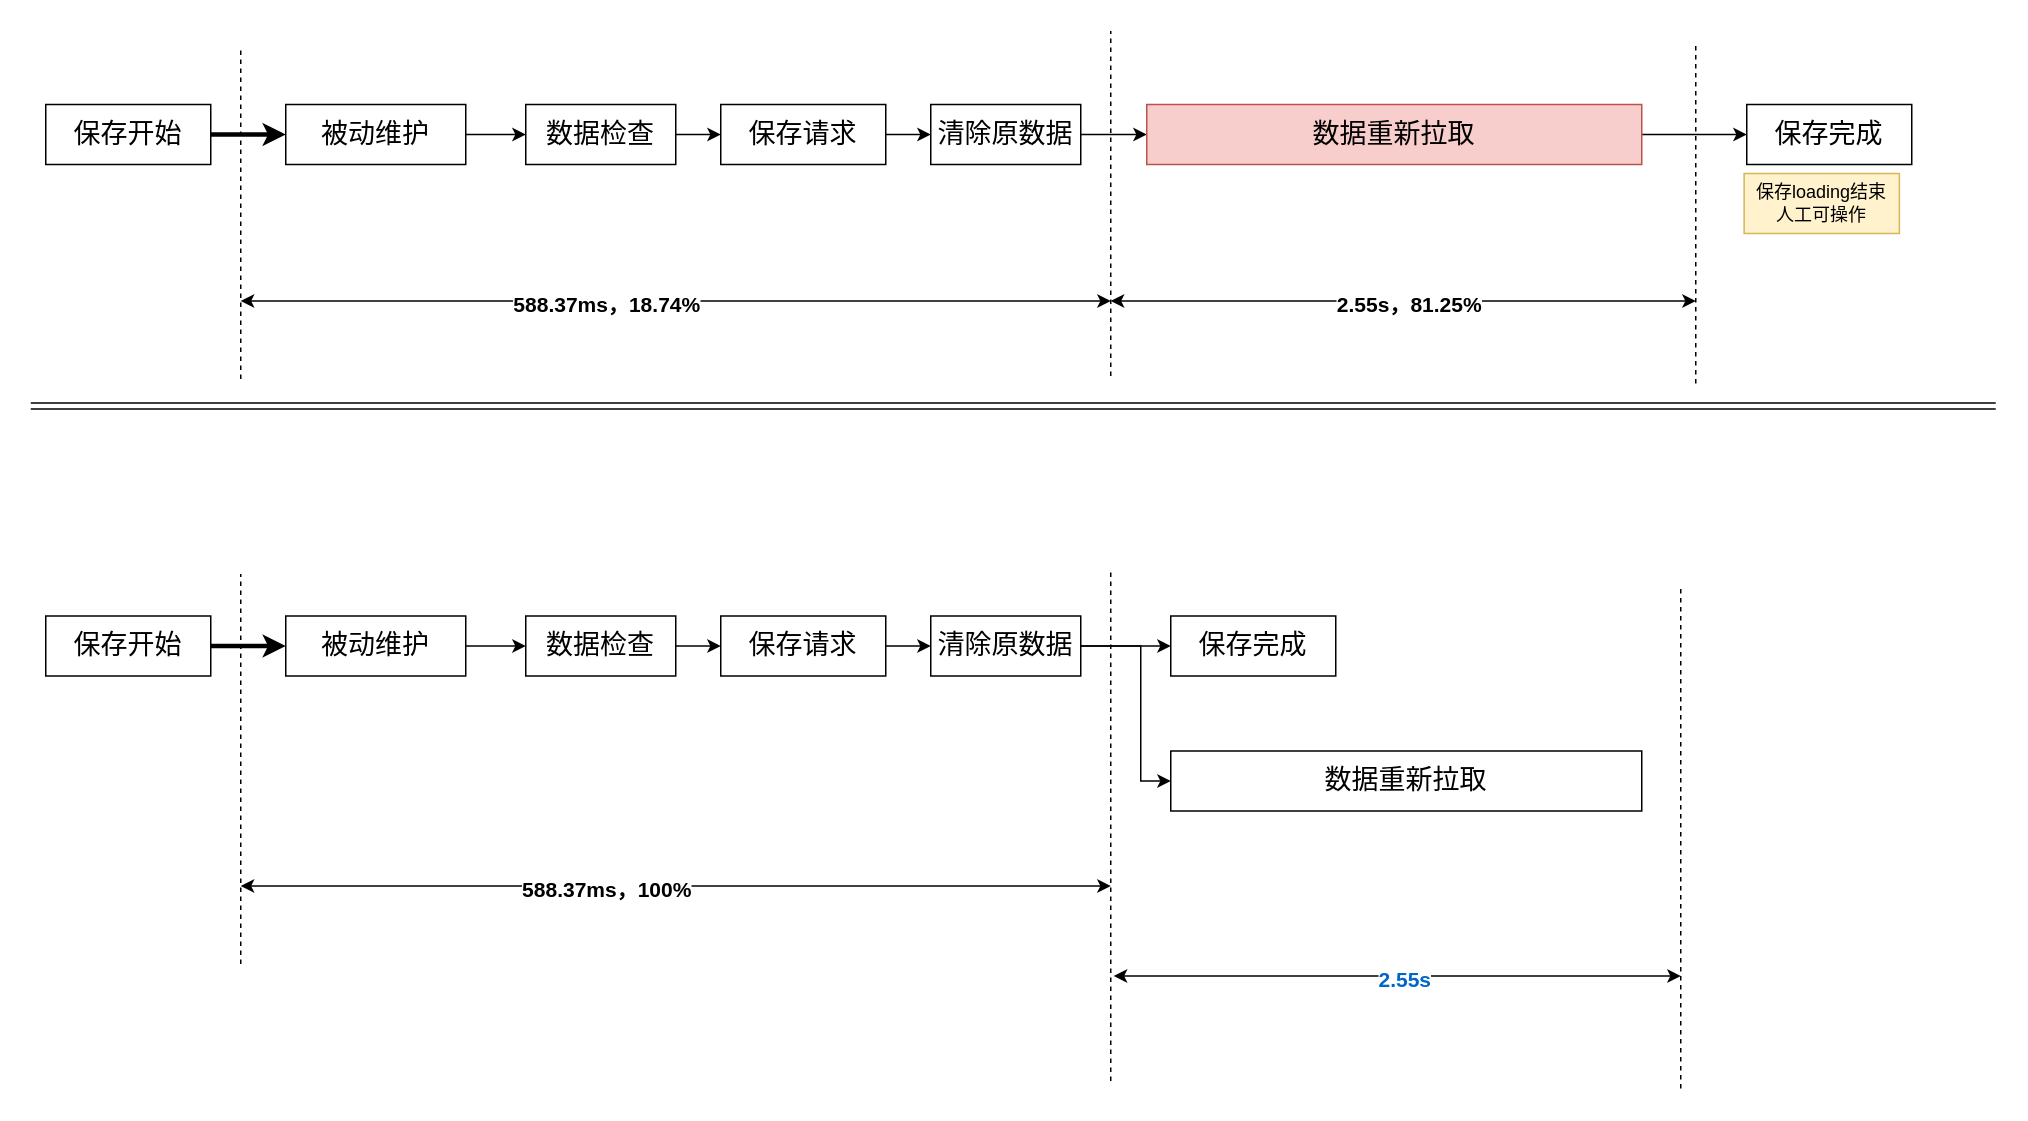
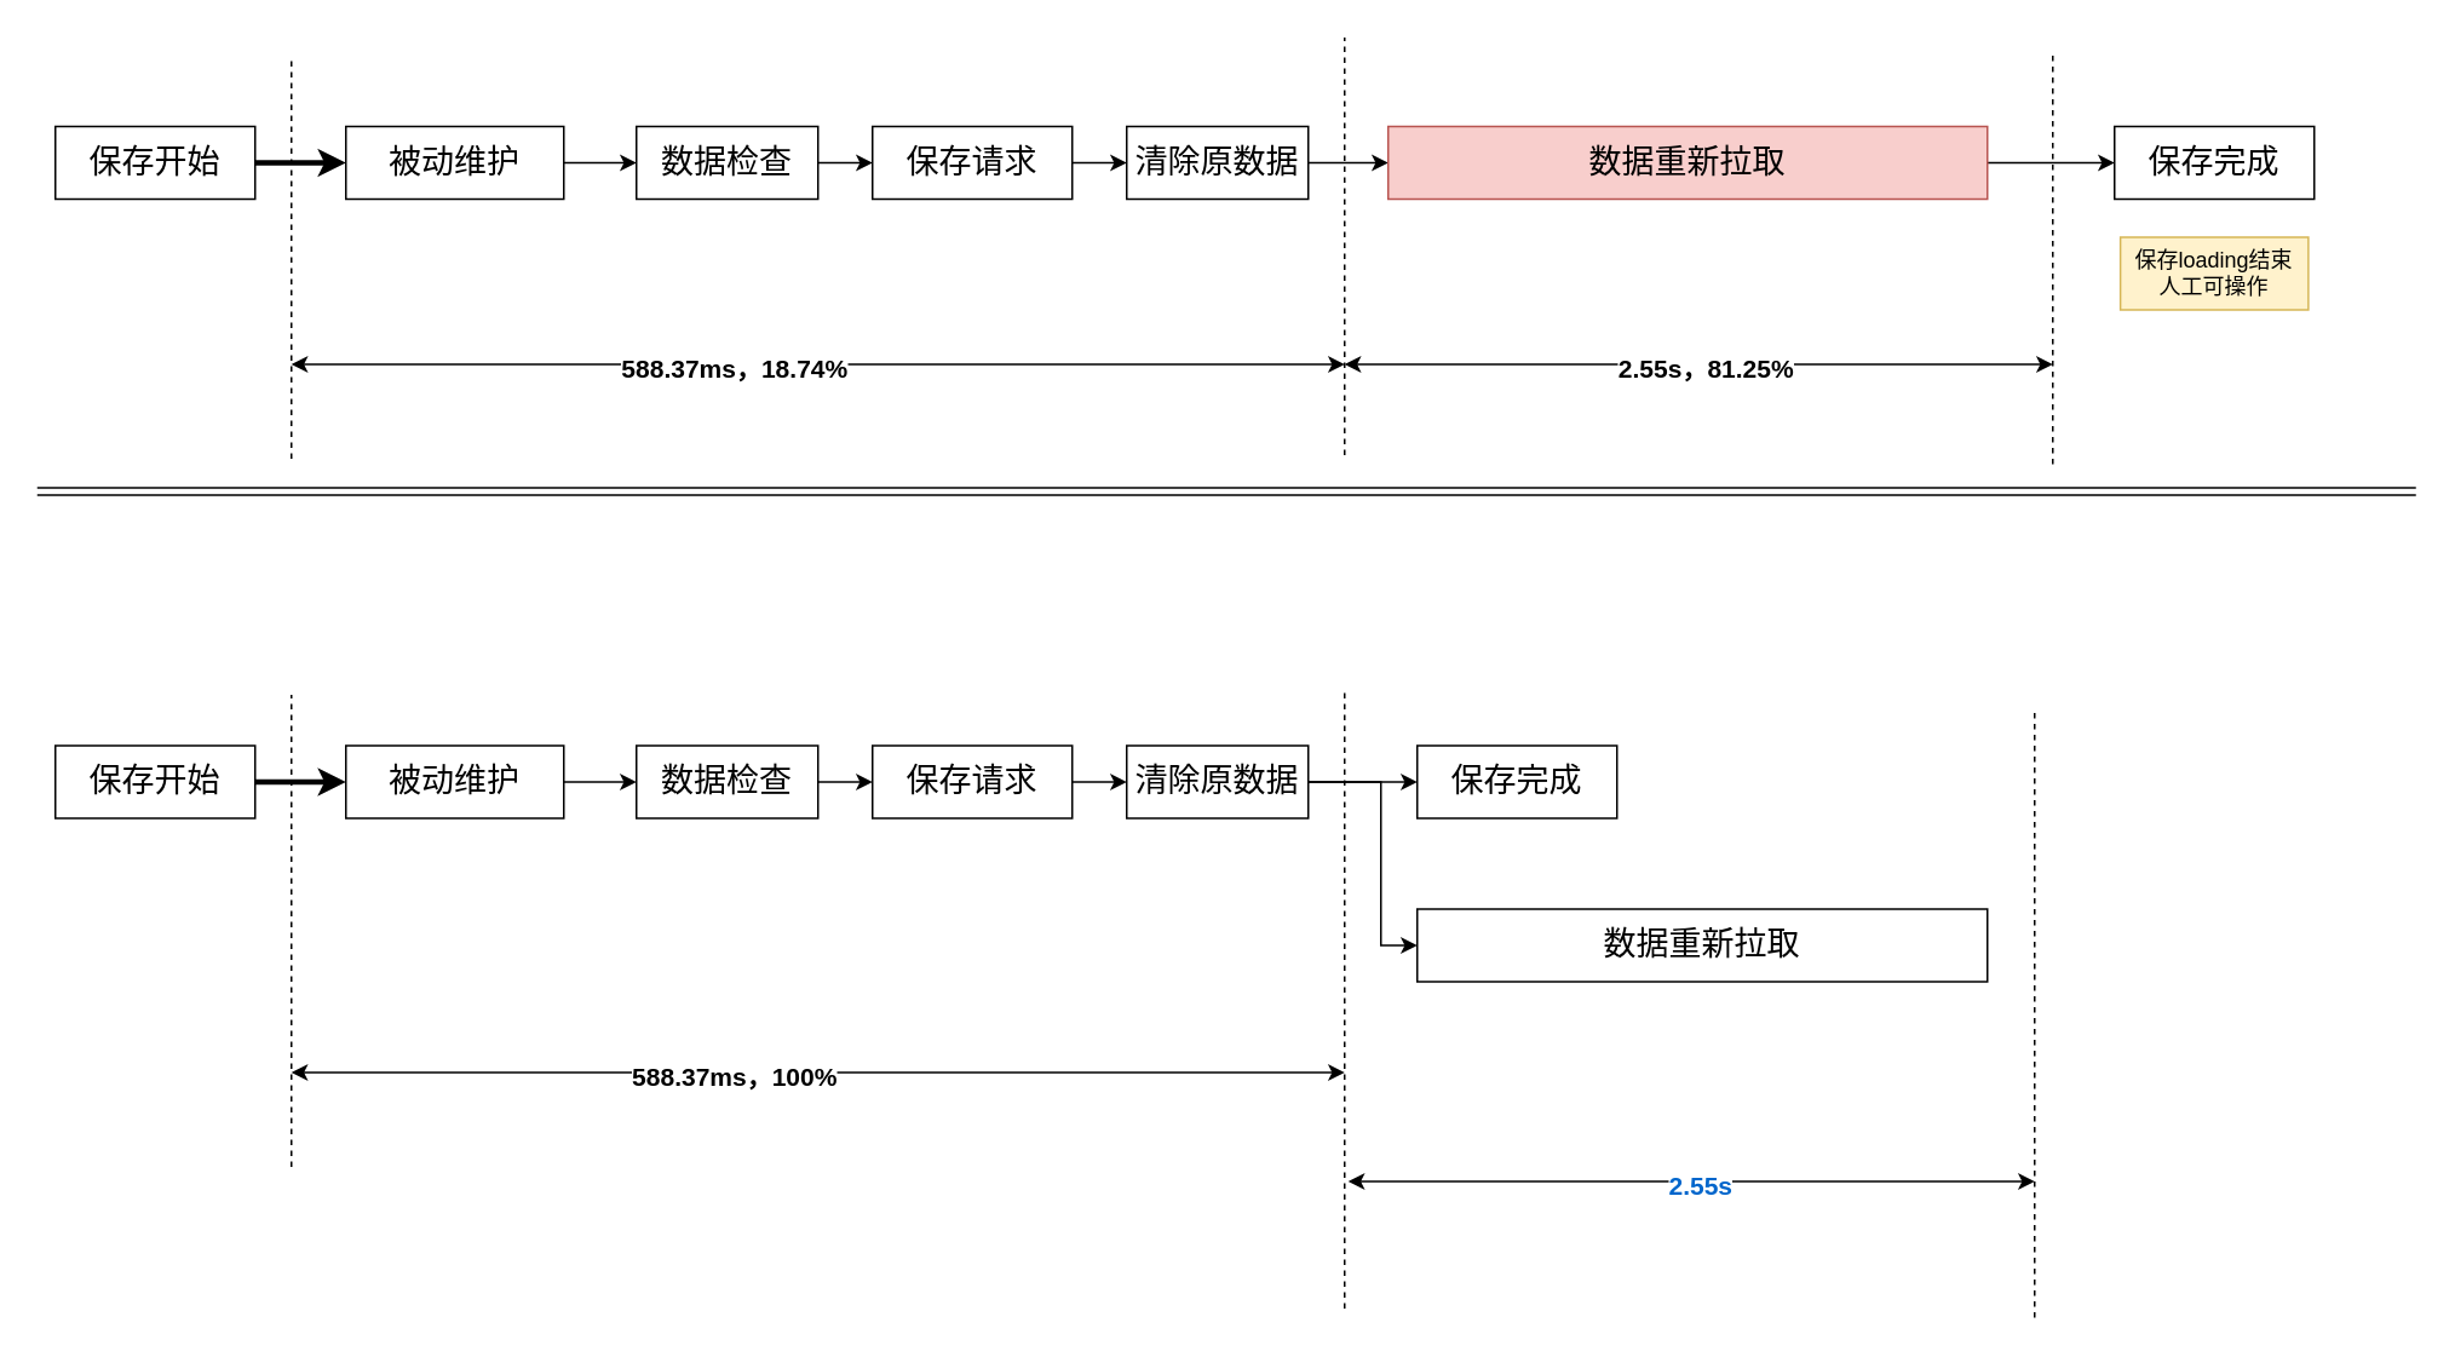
- <mxCell id="43" value="保存loading结束&lt;br&gt;人工可操作" style="text;html=1;strokeColor=#d6b656;fillColor=#fff2cc;align=center;verticalAlign=middle;whiteSpace=wrap;rounded=0;" vertex="1" parent="1"><mxGeometry x="1162.25" y="115" width="103.5" height="40" as="geometry" /></mxCell>
+ <mxCell id="43" value="保存loading结束&lt;br&gt;人工可操作" style="text;html=1;strokeColor=#d6b656;fillColor=#fff2cc;align=center;verticalAlign=middle;whiteSpace=wrap;rounded=0;" vertex="1" parent="1"><mxGeometry x="1167.25" y="130" width="103.5" height="40" as="geometry" /></mxCell>
